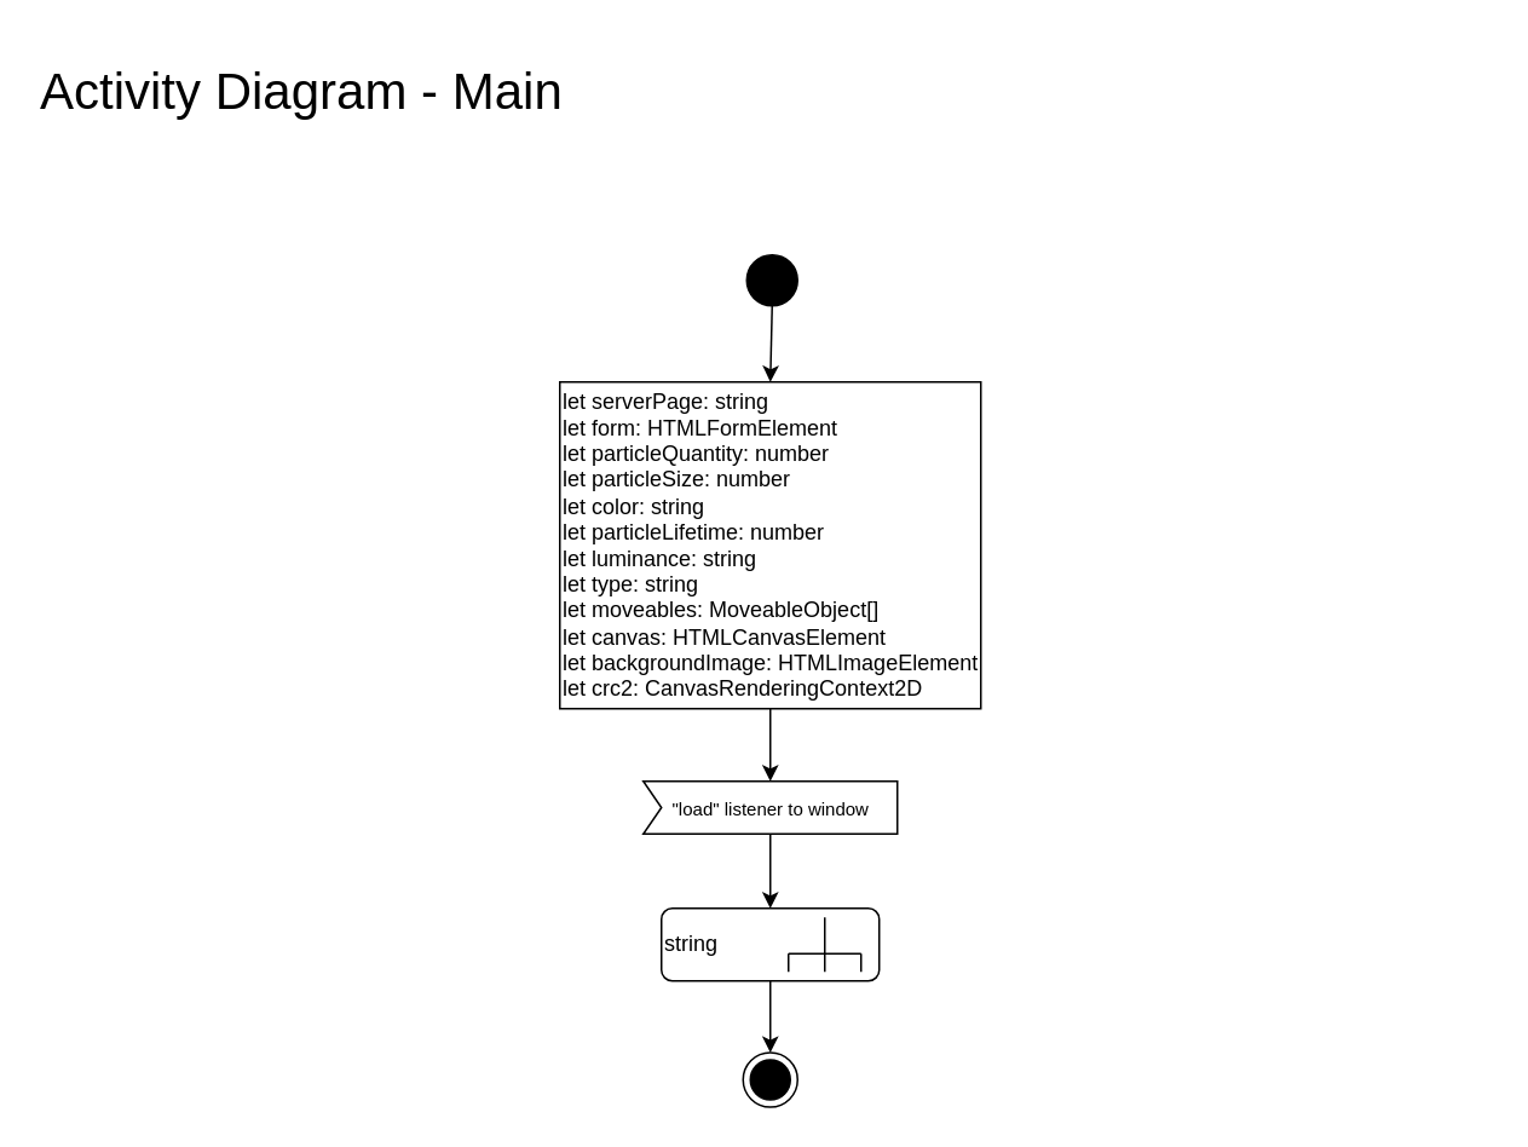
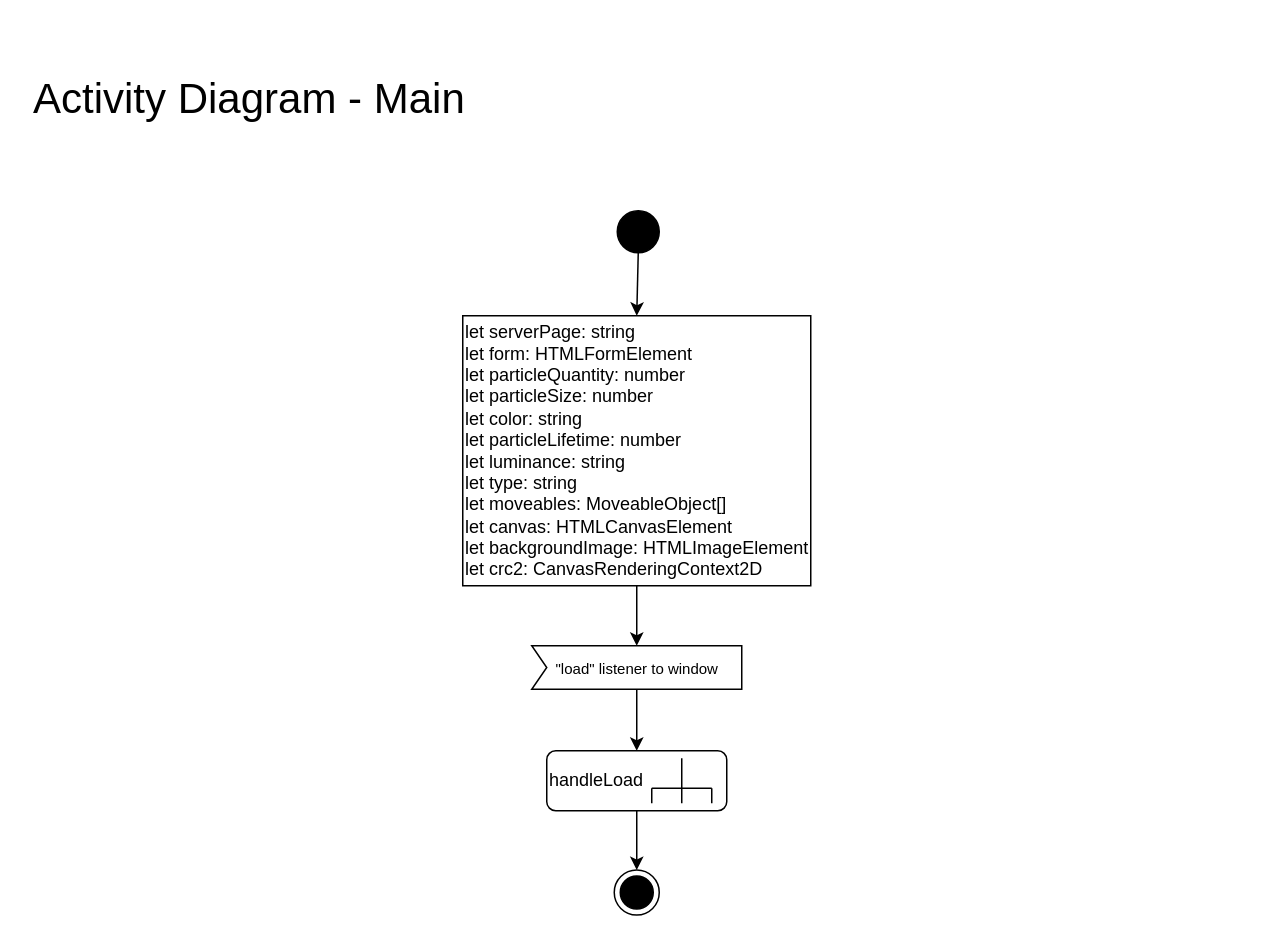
- <mxCell id="2" value="&lt;font style=&quot;font-size: 28px&quot;&gt;Activity Diagram - Main&lt;/font&gt;" style="text;html=1;strokeColor=none;fillColor=none;align=left;verticalAlign=middle;whiteSpace=wrap;rounded=0;" parent="1" vertex="1"><mxGeometry x="20" y="20" width="800" height="60" as="geometry" /></mxCell>
+ <mxCell id="2" value="&lt;font style=&quot;font-size: 28px&quot;&gt;Activity Diagram - Main&lt;/font&gt;" style="text;html=1;strokeColor=none;fillColor=none;align=left;verticalAlign=middle;whiteSpace=wrap;rounded=0;" parent="1" vertex="1"><mxGeometry x="20" y="35" width="800" height="60" as="geometry" /></mxCell>
- <mxCell id="9" value="string" style="rounded=1;whiteSpace=wrap;html=1;align=left;fillColor=none;" parent="1" vertex="1"><mxGeometry x="364" y="500" width="120" height="40" as="geometry" /></mxCell>
+ <mxCell id="9" value="handleLoad" style="rounded=1;whiteSpace=wrap;html=1;align=left;fillColor=none;" parent="1" vertex="1"><mxGeometry x="364" y="500" width="120" height="40" as="geometry" /></mxCell>
